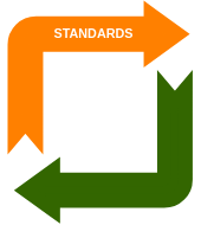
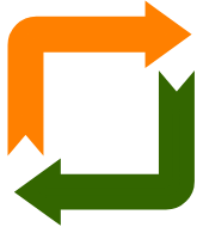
- <mxCell id="4" value="&lt;font style=&quot;font-size: 18px&quot; color=&quot;#ffffff&quot;&gt;&lt;b&gt;STANDARDS&lt;/b&gt;&lt;/font&gt;" style="text;html=1;align=center;verticalAlign=middle;resizable=0;points=[];autosize=1;strokeColor=none;fillColor=none;" parent="1" vertex="1"><mxGeometry x="66" y="38" width="130" height="20" as="geometry" /></mxCell>
